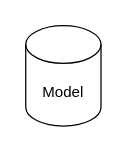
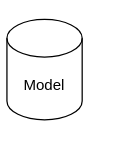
- <mxCell id="2" value="Model" style="shape=cylinder3;whiteSpace=wrap;html=1;boundedLbl=1;backgroundOutline=1;size=15;" vertex="1" parent="1"><mxGeometry x="20" y="20" width="60" height="80" as="geometry" /></mxCell>
+ <mxCell id="2" value="Model" style="shape=cylinder3;whiteSpace=wrap;html=1;boundedLbl=1;backgroundOutline=1;size=15;" vertex="1" parent="1"><mxGeometry x="5" y="15" width="60" height="80" as="geometry" /></mxCell>
